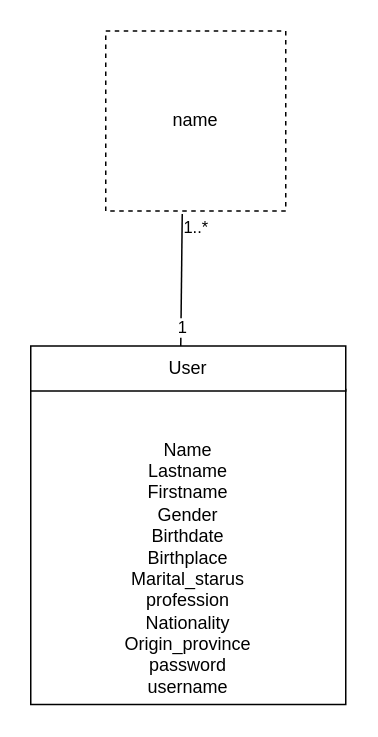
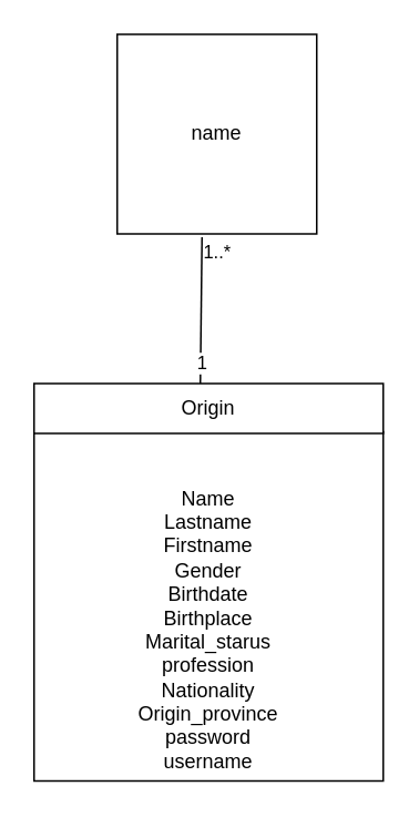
- <mxCell id="5" value="name" style="whiteSpace=wrap;html=1;aspect=fixed;dashed=1;" parent="4" vertex="1"><mxGeometry width="120" height="120" as="geometry" /></mxCell>
+ <mxCell id="5" value="name" style="whiteSpace=wrap;html=1;aspect=fixed;" parent="4" vertex="1"><mxGeometry width="120" height="120" as="geometry" /></mxCell>
- <mxCell id="3" value="User" style="rounded=0;whiteSpace=wrap;html=1;" parent="1" vertex="1"><mxGeometry x="20" y="230" width="210" height="30" as="geometry" /></mxCell>
+ <mxCell id="3" value="Origin" style="rounded=0;whiteSpace=wrap;html=1;" parent="1" vertex="1"><mxGeometry x="20" y="230" width="210" height="30" as="geometry" /></mxCell>
